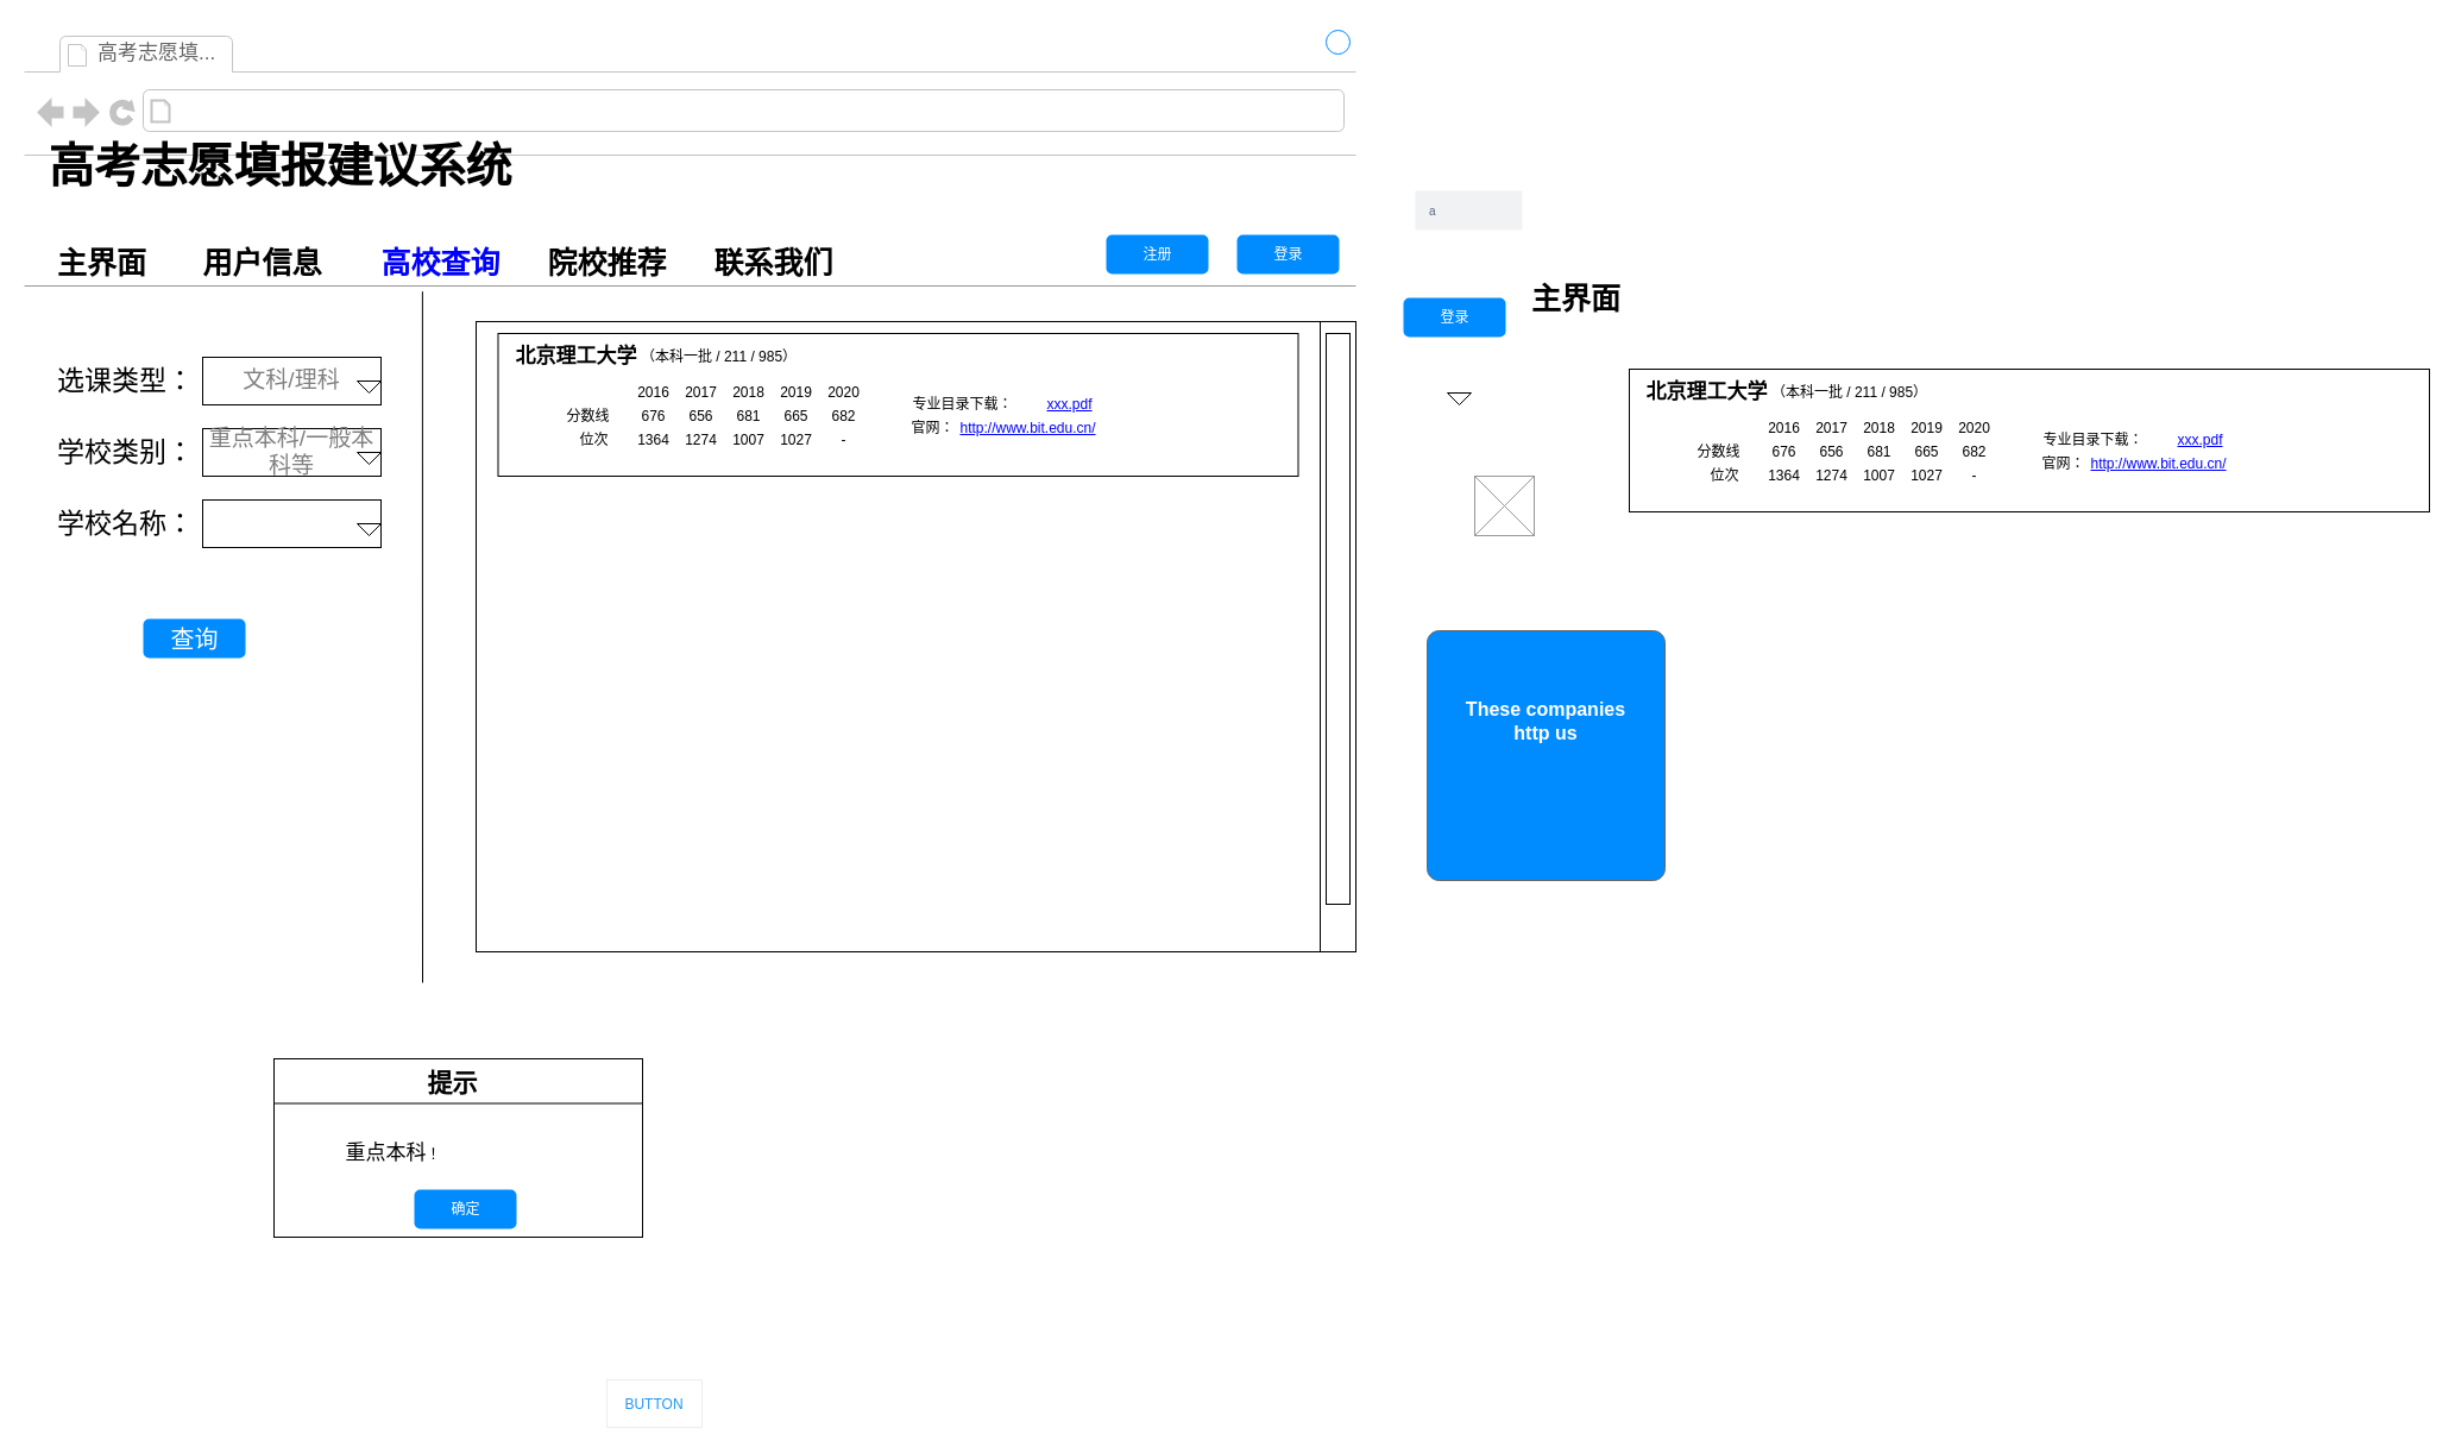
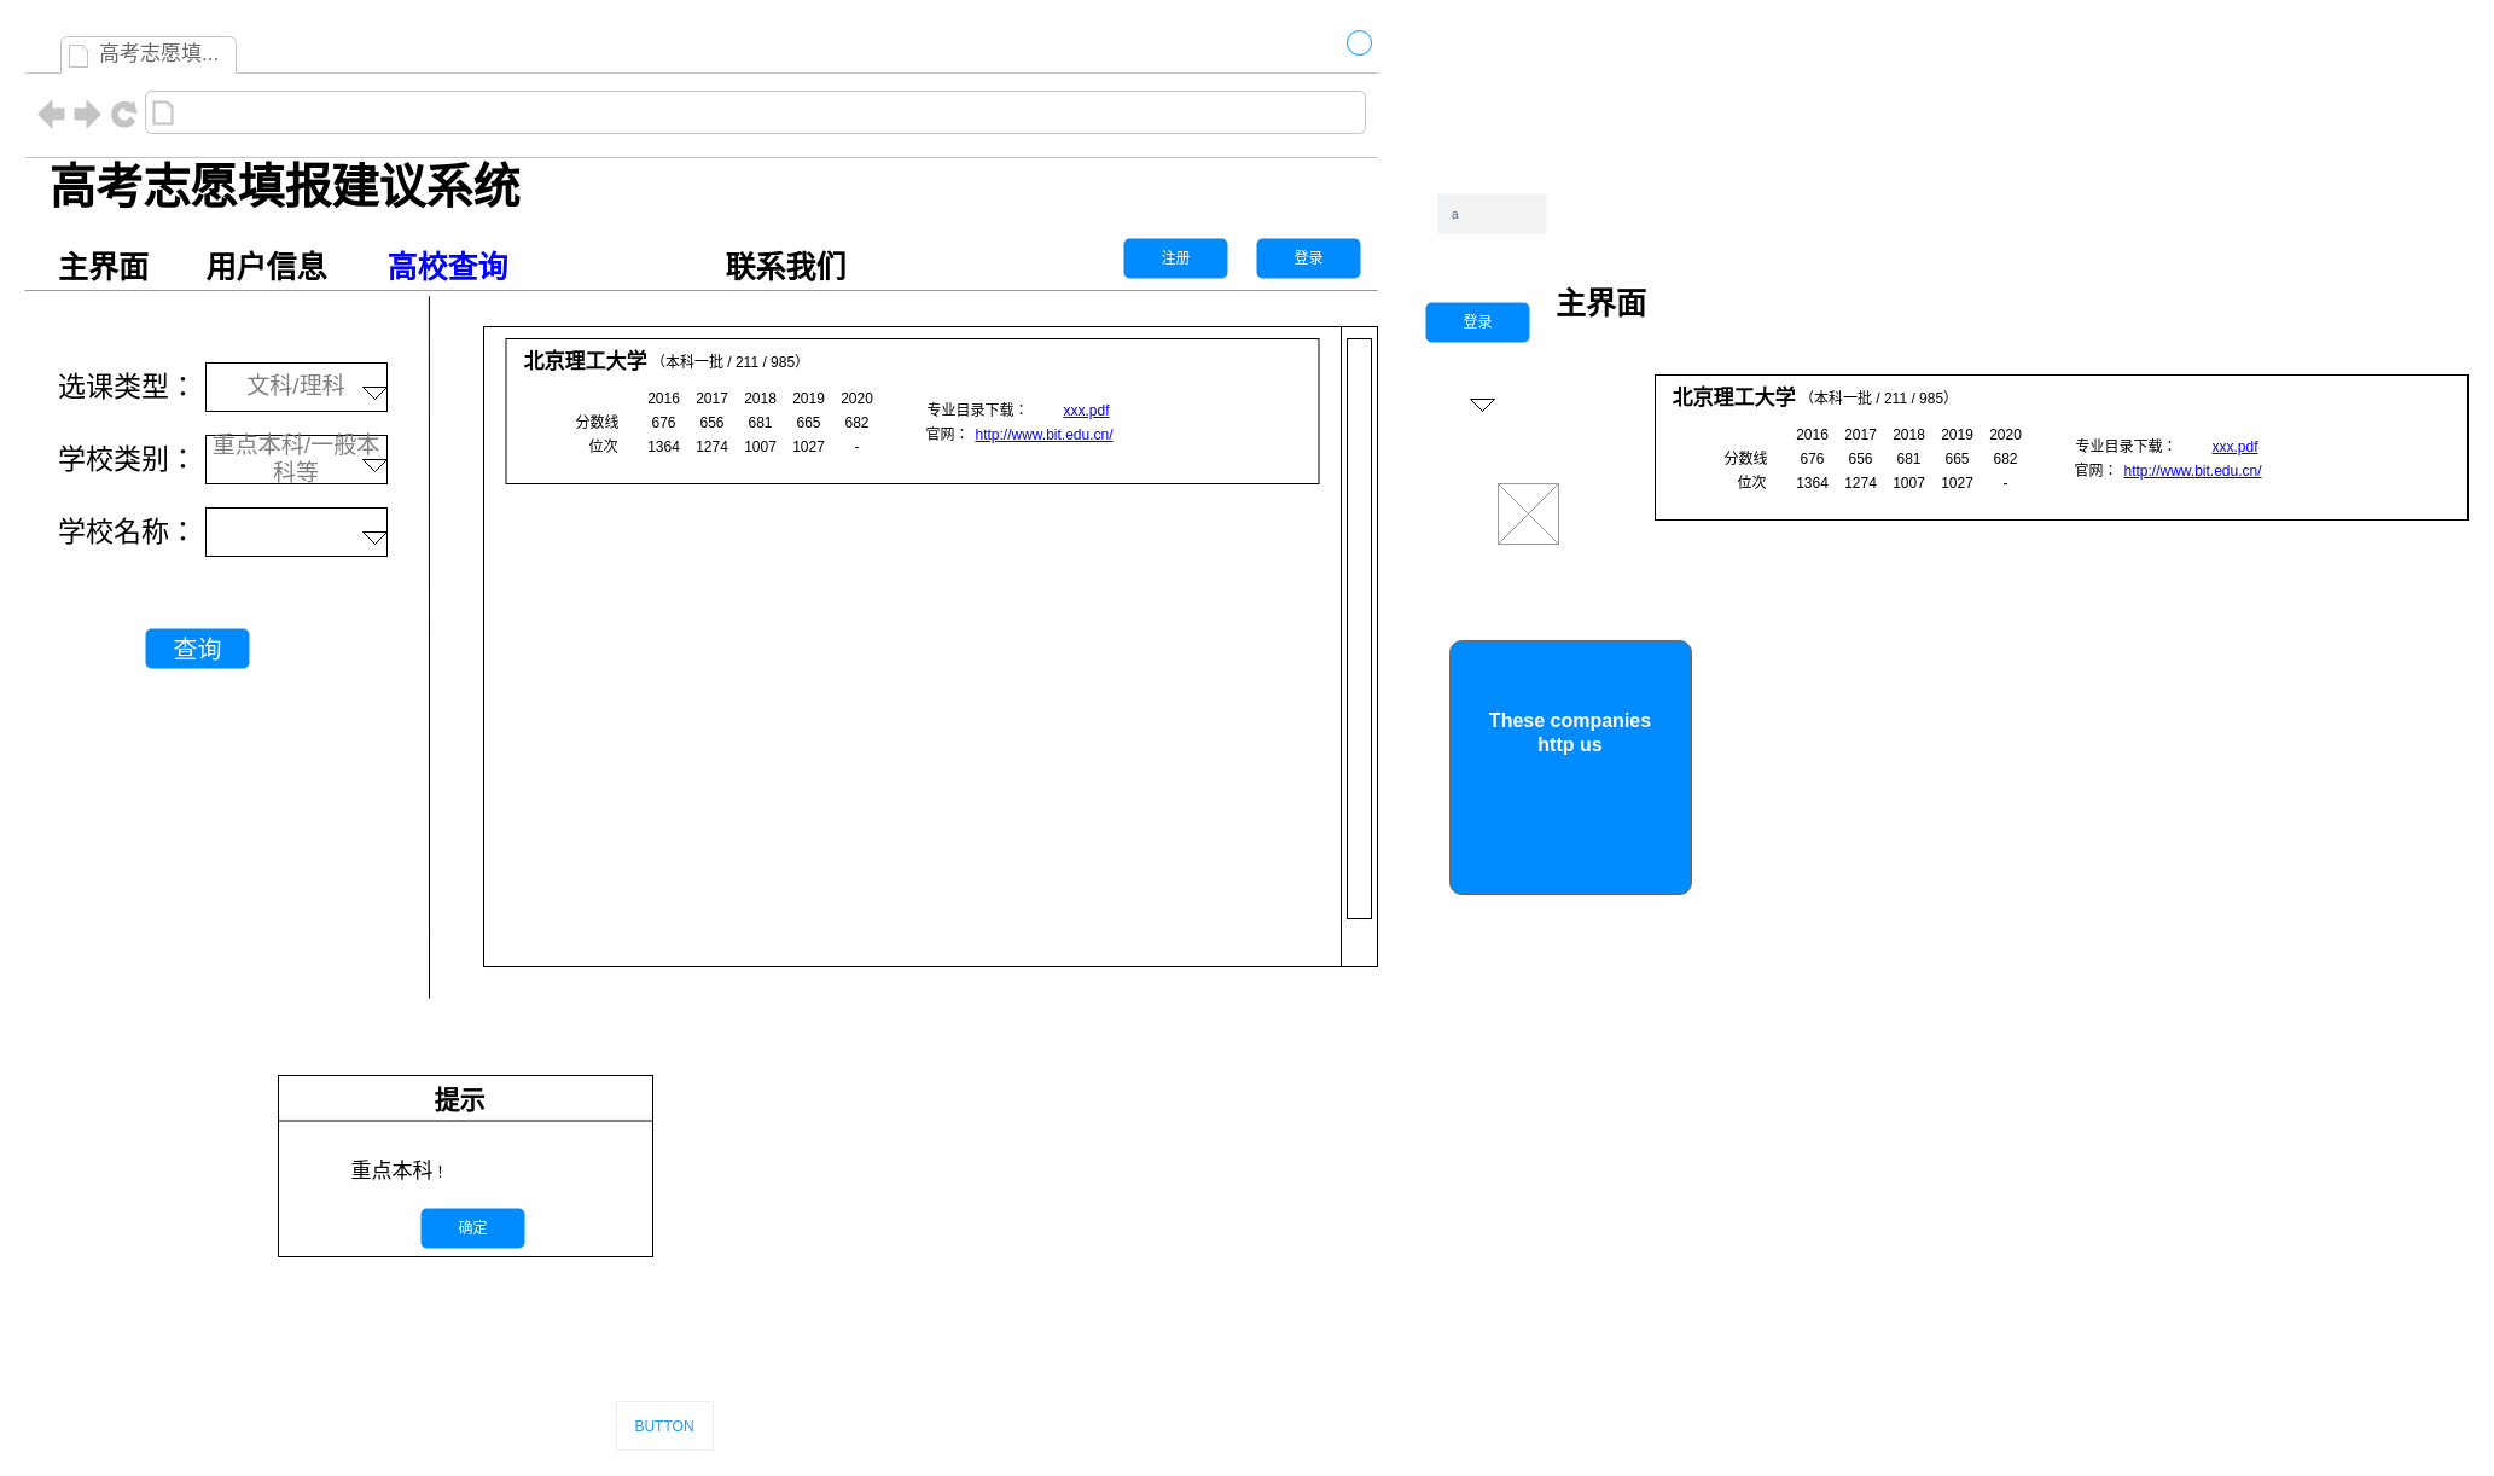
- <mxCell id="9" value="&lt;font size=&quot;1&quot;&gt;&lt;b&gt;&lt;font style=&quot;font-size: 39px&quot;&gt;高考志愿填报建议系统&lt;/font&gt;&lt;/b&gt;&lt;/font&gt;" style="text;html=1;align=center;verticalAlign=middle;resizable=0;points=[];autosize=1;" parent="2" vertex="1"><mxGeometry x="10" y="105" width="410" height="30" as="geometry" /></mxCell>
+ <mxCell id="9" value="&lt;font size=&quot;1&quot;&gt;&lt;b&gt;&lt;font style=&quot;font-size: 39px&quot;&gt;高考志愿填报建议系统&lt;/font&gt;&lt;/b&gt;&lt;/font&gt;" style="text;html=1;align=center;verticalAlign=middle;resizable=0;points=[];autosize=1;" parent="2" vertex="1"><mxGeometry x="10" y="120" width="410" height="30" as="geometry" /></mxCell>
- <mxCell id="13" value="&lt;b&gt;&lt;font style=&quot;font-size: 25px&quot;&gt;院校推荐&lt;/font&gt;&lt;/b&gt;" style="text;html=1;align=center;verticalAlign=middle;resizable=0;points=[];autosize=1;" parent="2" vertex="1"><mxGeometry x="430" y="190" width="120" height="20" as="geometry" /></mxCell>
